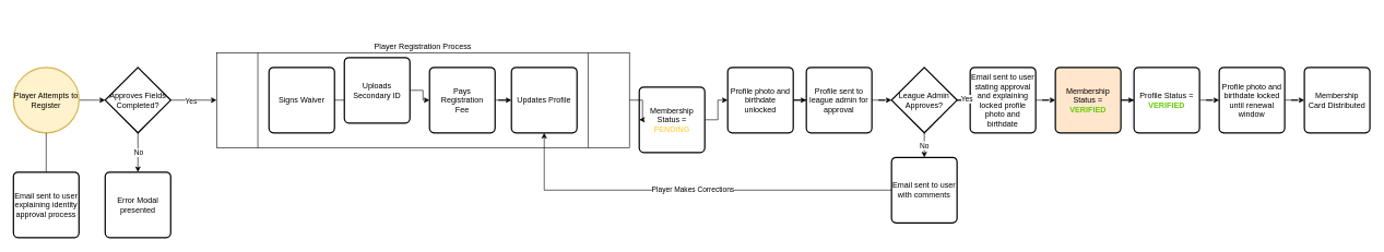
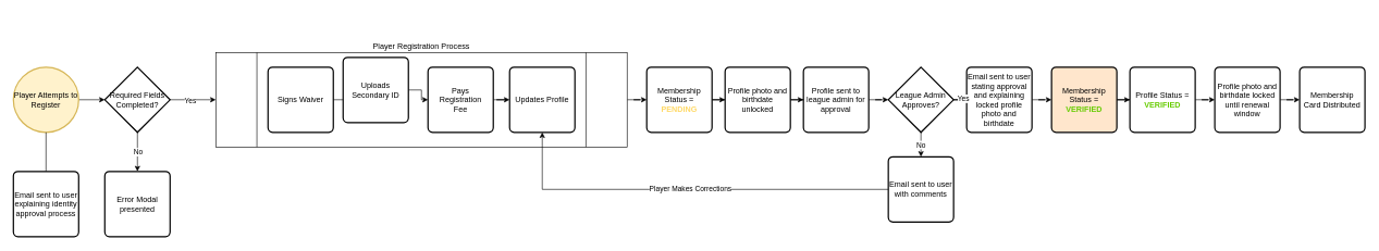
- <mxCell id="42" value="Approves Fields Completed?" style="strokeWidth=2;html=1;shape=mxgraph.flowchart.decision;whiteSpace=wrap;" vertex="1" parent="1"><mxGeometry x="160" y="102.5" width="100" height="100" as="geometry" /></mxCell>
+ <mxCell id="42" value="Required Fields Completed?" style="strokeWidth=2;html=1;shape=mxgraph.flowchart.decision;whiteSpace=wrap;" vertex="1" parent="1"><mxGeometry x="160" y="102.5" width="100" height="100" as="geometry" /></mxCell>
- <mxCell id="12" value="Membership&lt;br&gt;Status = &lt;b&gt;&lt;font color=&quot;#ffd966&quot;&gt;PENDING&lt;/font&gt;&lt;/b&gt;" style="rounded=1;whiteSpace=wrap;html=1;absoluteArcSize=1;arcSize=14;strokeWidth=2;" vertex="1" parent="1"><mxGeometry x="975" y="132.5" width="100" height="100" as="geometry" /></mxCell>
+ <mxCell id="12" value="Membership&lt;br&gt;Status = &lt;b&gt;&lt;font color=&quot;#ffd966&quot;&gt;PENDING&lt;/font&gt;&lt;/b&gt;" style="rounded=1;whiteSpace=wrap;html=1;absoluteArcSize=1;arcSize=14;strokeWidth=2;" vertex="1" parent="1"><mxGeometry x="990" y="102.5" width="100" height="100" as="geometry" /></mxCell>
